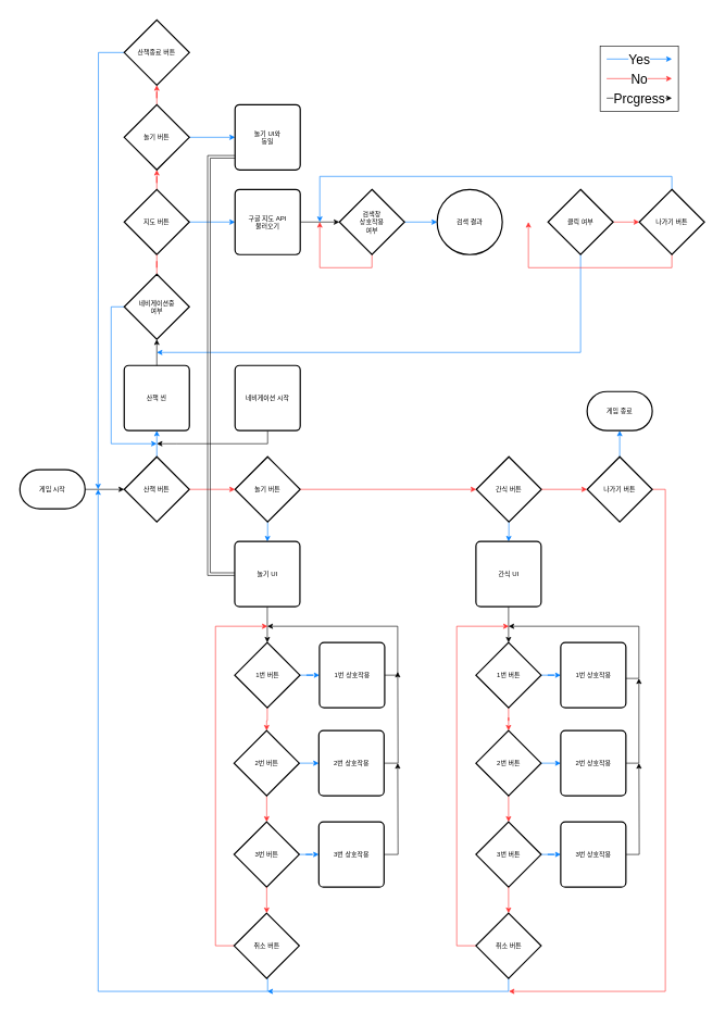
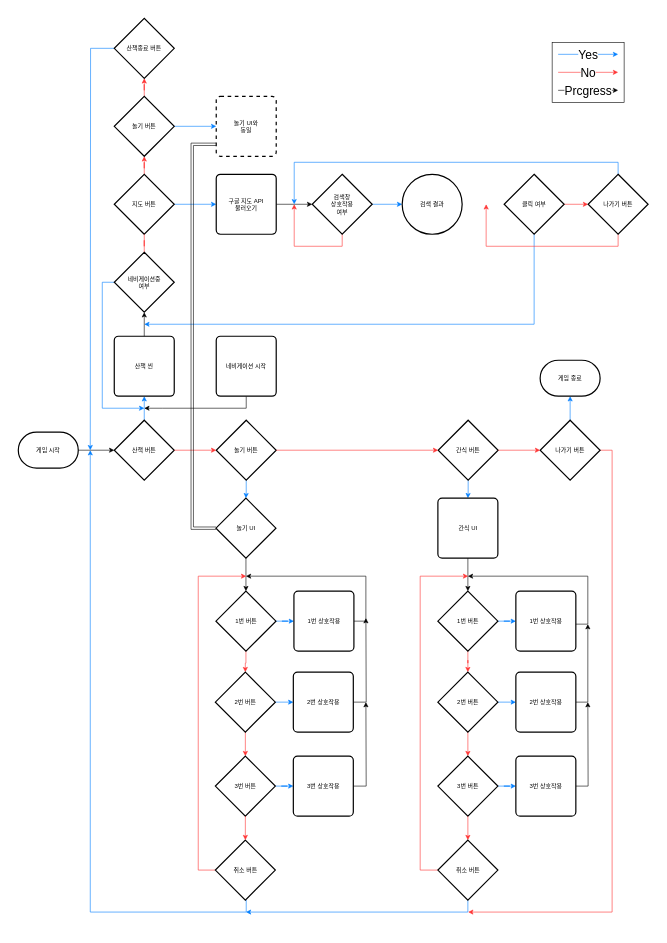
- <mxCell id="87" value="놀기 UI와&lt;br&gt;동일" style="rounded=1;whiteSpace=wrap;html=1;absoluteArcSize=1;arcSize=14;strokeWidth=2;fontSize=10;" parent="2" vertex="1"><mxGeometry x="340" y="140" width="100" height="100" as="geometry" /></mxCell>
+ <mxCell id="87" value="놀기 UI와&lt;br&gt;동일" style="rounded=1;whiteSpace=wrap;html=1;absoluteArcSize=1;arcSize=14;strokeWidth=2;fontSize=10;dashed=1;" parent="2" vertex="1"><mxGeometry x="340" y="140" width="100" height="100" as="geometry" /></mxCell>
- <mxCell id="16" value="놀기 UI" style="rounded=1;whiteSpace=wrap;html=1;absoluteArcSize=1;arcSize=14;strokeWidth=2;fontSize=10;" parent="2" vertex="1"><mxGeometry x="339.53" y="810" width="100" height="100" as="geometry" /></mxCell>
+ <mxCell id="16" value="놀기 UI" style="rhombus;whiteSpace=wrap;html=1;absoluteArcSize=1;arcSize=14;strokeWidth=2;fontSize=10;" parent="2" vertex="1"><mxGeometry x="339.53" y="810" width="100" height="100" as="geometry" /></mxCell>
